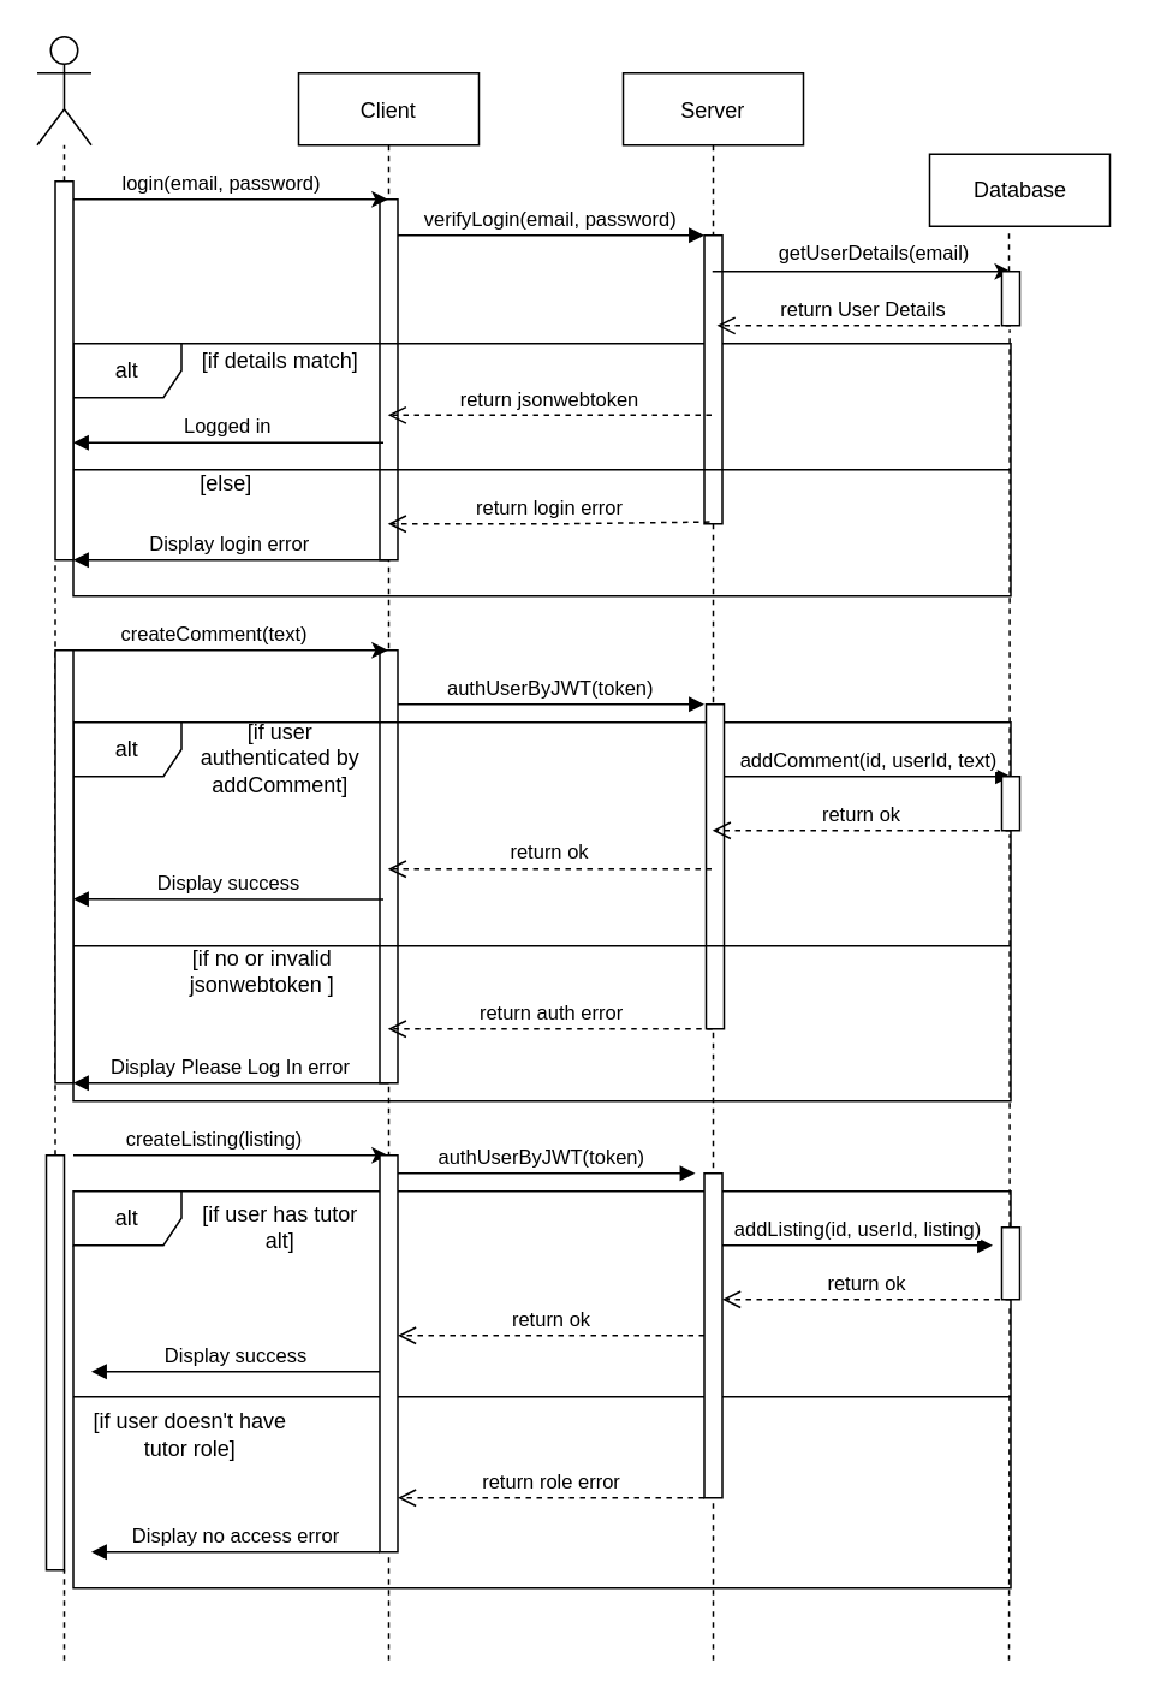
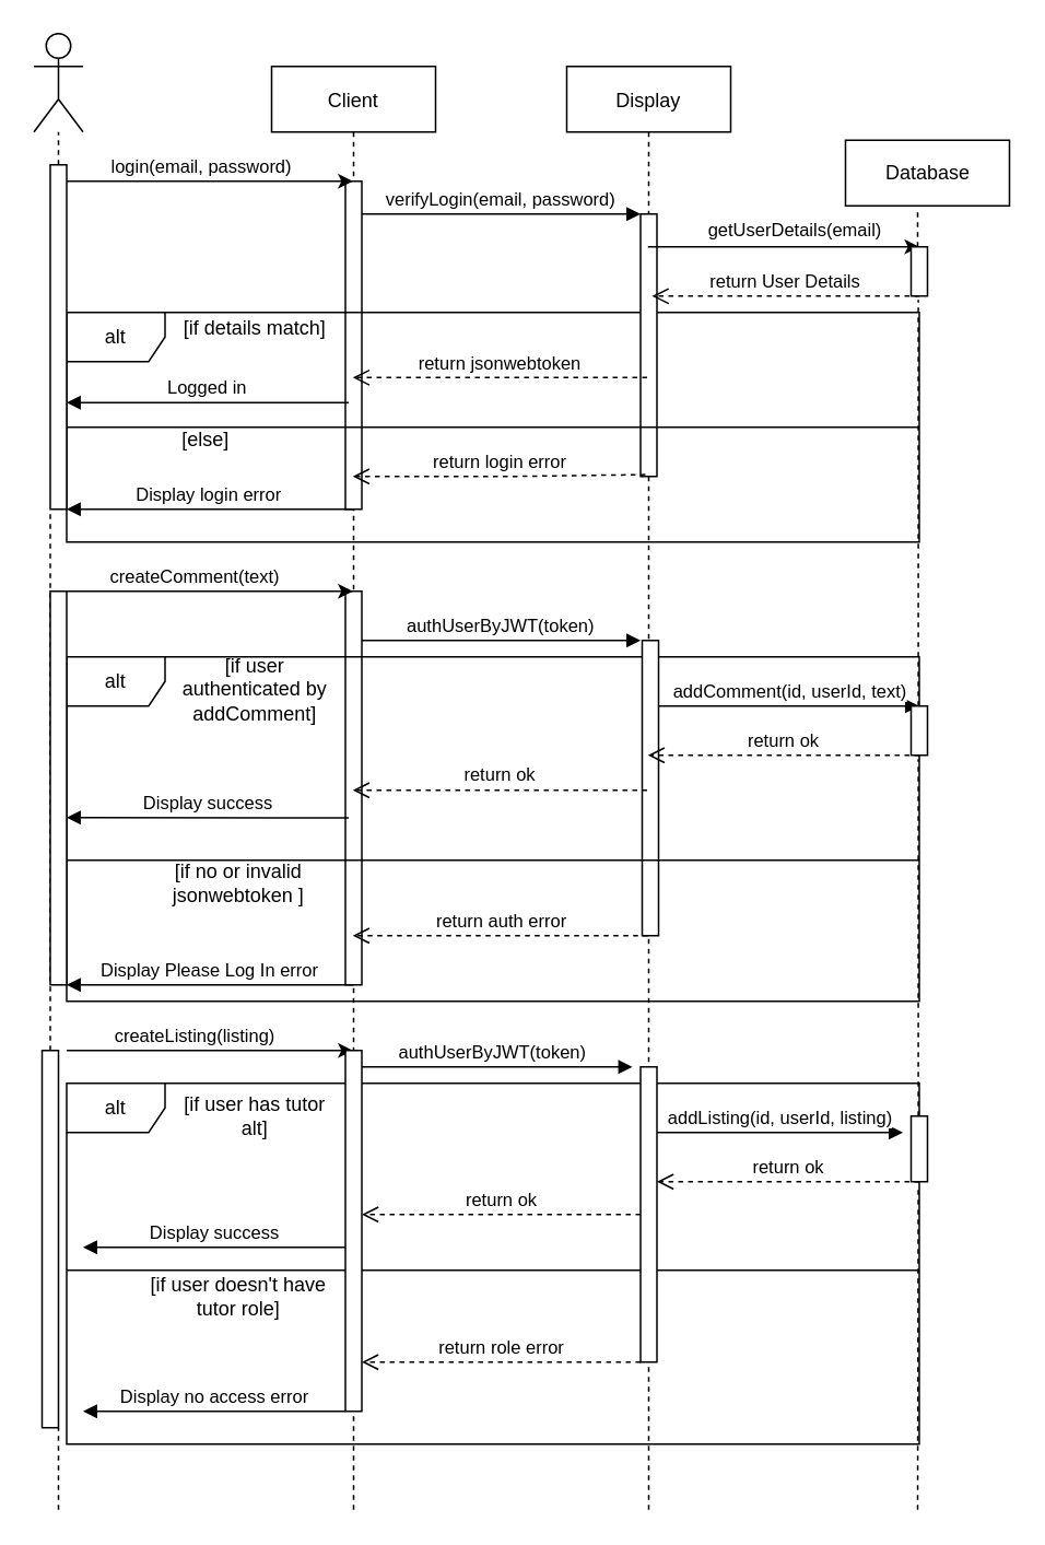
- <mxCell id="7" value="Server" style="shape=umlLifeline;perimeter=lifelinePerimeter;container=1;collapsible=0;recursiveResize=0;rounded=0;shadow=0;strokeWidth=1;" parent="1" vertex="1"><mxGeometry x="345" y="40" width="100" height="680" as="geometry" /></mxCell>
+ <mxCell id="7" value="Display" style="shape=umlLifeline;perimeter=lifelinePerimeter;container=1;collapsible=0;recursiveResize=0;rounded=0;shadow=0;strokeWidth=1;" parent="1" vertex="1"><mxGeometry x="345" y="40" width="100" height="680" as="geometry" /></mxCell>
- <mxCell id="51" value="[if user doesn't have tutor role]" style="text;html=1;strokeColor=none;fillColor=none;align=center;verticalAlign=middle;whiteSpace=wrap;rounded=0;" parent="1" vertex="1"><mxGeometry x="50" y="785" width="110" height="20" as="geometry" /></mxCell>
+ <mxCell id="51" value="[if user doesn't have tutor role]" style="text;html=1;strokeColor=none;fillColor=none;align=center;verticalAlign=middle;whiteSpace=wrap;rounded=0;" parent="1" vertex="1"><mxGeometry x="90" y="780" width="110" height="20" as="geometry" /></mxCell>
